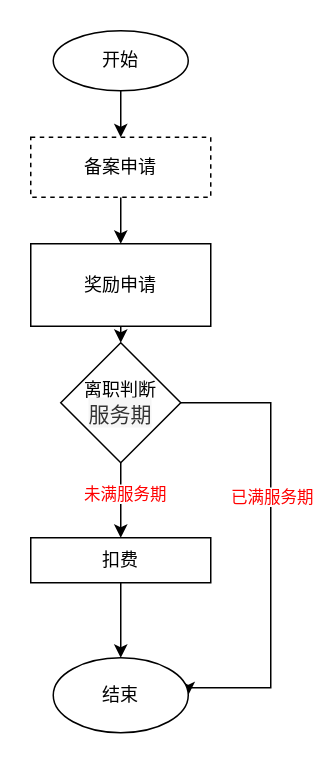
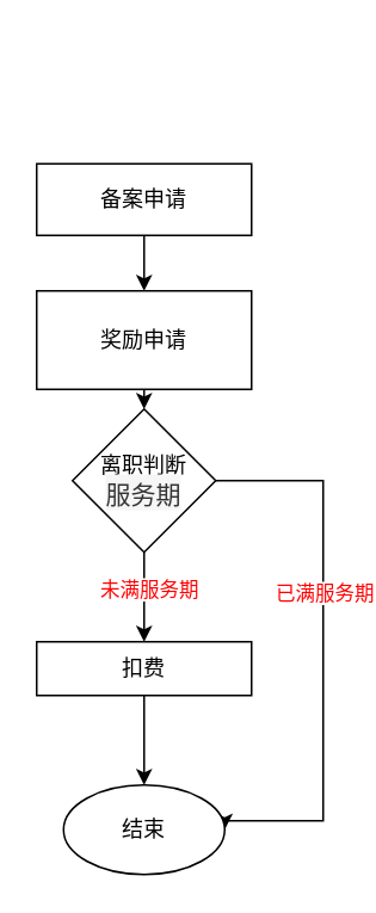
- <mxCell id="14" value="开始" style="ellipse;whiteSpace=wrap;html=1;" vertex="1" parent="1"><mxGeometry x="35" y="20" width="90" height="40" as="geometry" /></mxCell>
- <mxCell id="13" style="edgeStyle=orthogonalEdgeStyle;rounded=0;orthogonalLoop=1;jettySize=auto;html=1;exitX=0.5;exitY=1;exitDx=0;exitDy=0;entryX=0.5;entryY=0;entryDx=0;entryDy=0;" edge="1" parent="1" source="14" target="3"><mxGeometry relative="1" as="geometry" /></mxCell>
- <mxCell id="3" value="备案申请" style="rounded=0;whiteSpace=wrap;html=1;dashed=1;" vertex="1" parent="1"><mxGeometry x="20" y="91" width="120" height="40" as="geometry" /></mxCell>
+ <mxCell id="3" value="备案申请" style="rounded=0;whiteSpace=wrap;html=1;" vertex="1" parent="1"><mxGeometry x="20" y="91" width="120" height="40" as="geometry" /></mxCell>
